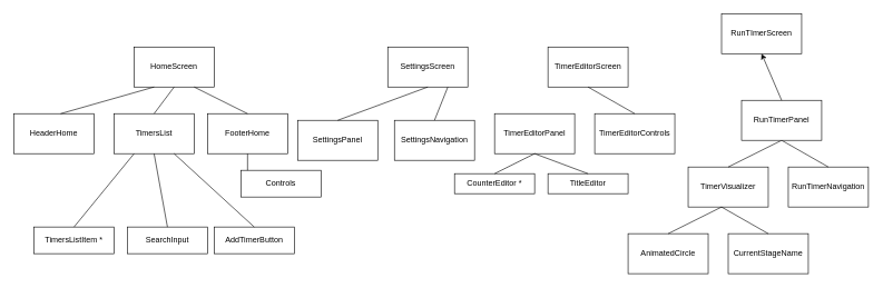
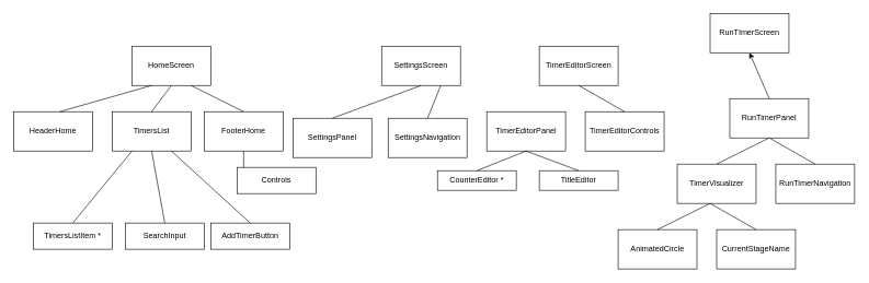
- <mxCell id="21" value="CounterEditor *" style="rounded=0;whiteSpace=wrap;html=1;" vertex="1" parent="1"><mxGeometry x="680" y="260" width="120" height="30" as="geometry" /></mxCell>
+ <mxCell id="21" value="CounterEditor *" style="rounded=0;whiteSpace=wrap;html=1;" vertex="1" parent="1"><mxGeometry x="665" y="260" width="120" height="30" as="geometry" /></mxCell>
